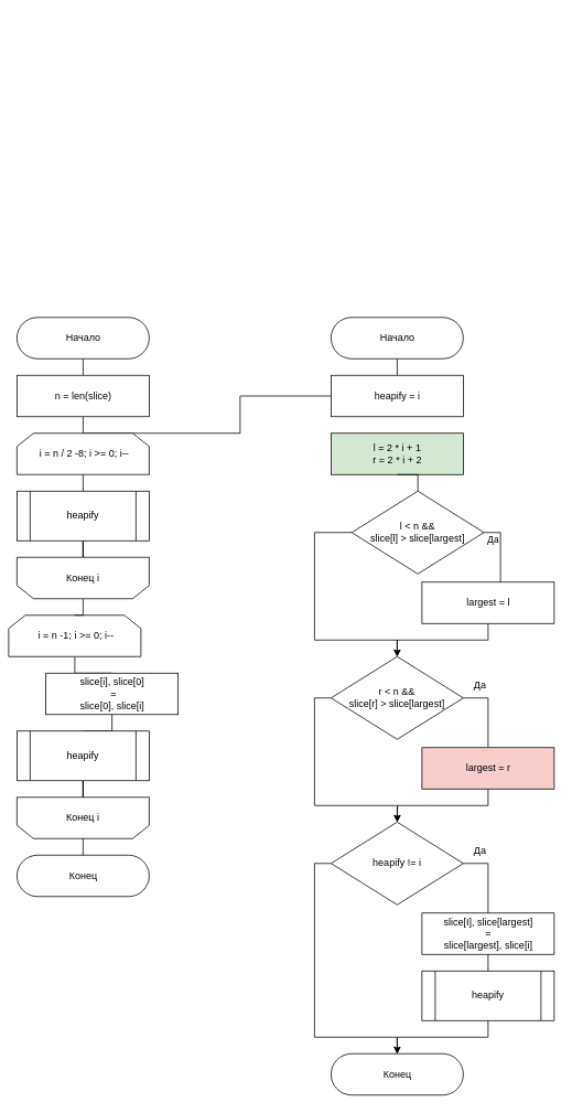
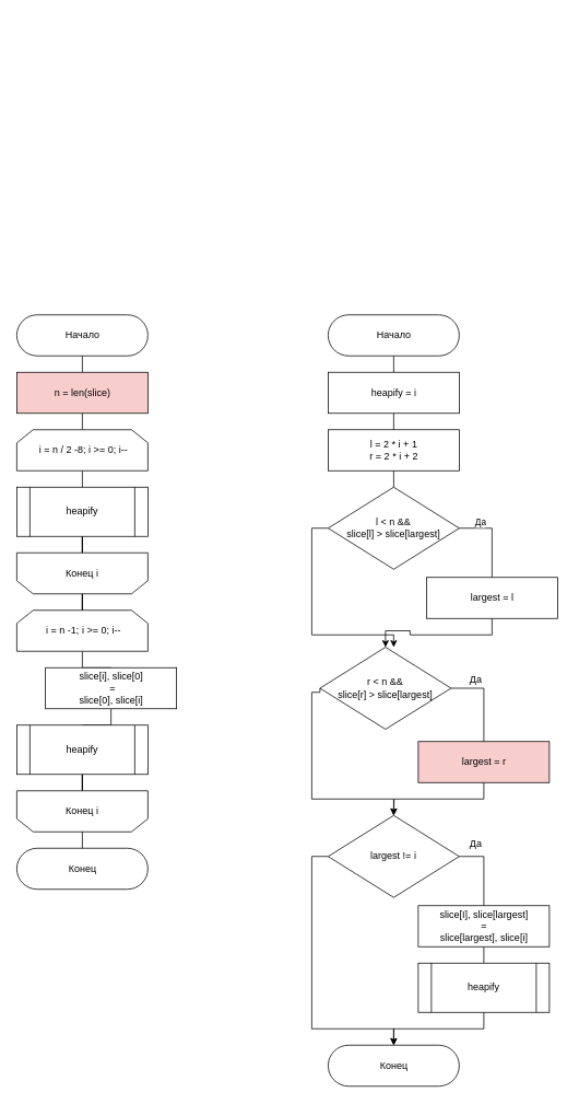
- <mxCell id="6" value="n = len(slice)" style="html=1;dashed=0;whitespace=wrap;" vertex="1" parent="1"><mxGeometry x="20" y="453" width="160" height="50" as="geometry" /></mxCell>
+ <mxCell id="6" value="n = len(slice)" style="html=1;dashed=0;whitespace=wrap;fillColor=#f8cecc;" vertex="1" parent="1"><mxGeometry x="20" y="453" width="160" height="50" as="geometry" /></mxCell>
- <mxCell id="5" style="edgeStyle=orthogonalEdgeStyle;rounded=0;orthogonalLoop=1;jettySize=auto;html=1;exitX=0.5;exitY=1;exitDx=0;exitDy=0;endArrow=none;endFill=0;" edge="1" parent="1" source="6" target="25"><mxGeometry relative="1" as="geometry" /></mxCell>
+ <mxCell id="5" style="edgeStyle=orthogonalEdgeStyle;rounded=0;orthogonalLoop=1;jettySize=auto;html=1;exitX=0.5;exitY=1;exitDx=0;exitDy=0;entryX=0.5;entryY=0;entryDx=0;entryDy=0;endArrow=none;endFill=0;" edge="1" parent="1" source="6" target="8"><mxGeometry relative="1" as="geometry" /></mxCell>
+ <mxCell id="24" style="edgeStyle=orthogonalEdgeStyle;rounded=0;orthogonalLoop=1;jettySize=auto;html=1;exitX=0.5;exitY=1;exitDx=0;exitDy=0;entryX=0.5;entryY=0;entryDx=0;entryDy=0;endArrow=none;endFill=0;" edge="1" parent="1" source="25" target="26"><mxGeometry relative="1" as="geometry" /></mxCell>
- <mxCell id="26" value="l = 2 * i + 1&lt;br&gt;r = 2 * i + 2" style="html=1;dashed=0;whitespace=wrap;fillColor=#d5e8d4;" vertex="1" parent="1"><mxGeometry x="400" y="523" width="160" height="50" as="geometry" /></mxCell>
+ <mxCell id="26" value="l = 2 * i + 1&lt;br&gt;r = 2 * i + 2" style="html=1;dashed=0;whitespace=wrap;" vertex="1" parent="1"><mxGeometry x="400" y="523" width="160" height="50" as="geometry" /></mxCell>
- <mxCell id="30" value="l &amp;lt; n &amp;amp;&amp;amp; &lt;br&gt;slice[l] &amp;gt; slice[largest]" style="strokeWidth=1;html=1;shape=mxgraph.flowchart.decision;whiteSpace=wrap;" vertex="1" parent="1"><mxGeometry x="425" y="593" width="160" height="100" as="geometry" /></mxCell>
+ <mxCell id="30" value="l &amp;lt; n &amp;amp;&amp;amp; &lt;br&gt;slice[l] &amp;gt; slice[largest]" style="strokeWidth=1;html=1;shape=mxgraph.flowchart.decision;whiteSpace=wrap;" vertex="1" parent="1"><mxGeometry x="400" y="593" width="160" height="100" as="geometry" /></mxCell>
- <mxCell id="31" value="largest = l" style="html=1;dashed=0;whitespace=wrap;" vertex="1" parent="1"><mxGeometry x="510" y="703" width="160" height="50" as="geometry" /></mxCell>
+ <mxCell id="31" value="largest = l" style="html=1;dashed=0;whitespace=wrap;" vertex="1" parent="1"><mxGeometry x="520" y="703" width="160" height="50" as="geometry" /></mxCell>
- <mxCell id="12" value="&amp;nbsp;i = n -1; i &amp;gt;= 0; i--" style="shape=loopLimit;whiteSpace=wrap;html=1;" vertex="1" parent="1"><mxGeometry x="10" y="743" width="160" height="50" as="geometry" /></mxCell>
+ <mxCell id="12" value="&amp;nbsp;i = n -1; i &amp;gt;= 0; i--" style="shape=loopLimit;whiteSpace=wrap;html=1;" vertex="1" parent="1"><mxGeometry x="20" y="743" width="160" height="50" as="geometry" /></mxCell>
- <mxCell id="35" value="r &amp;lt; n &amp;amp;&amp;amp; &lt;br&gt;slice[r] &amp;gt; slice[largest]" style="strokeWidth=1;html=1;shape=mxgraph.flowchart.decision;whiteSpace=wrap;" vertex="1" parent="1"><mxGeometry x="400" y="793" width="160" height="100" as="geometry" /></mxCell>
+ <mxCell id="35" value="r &amp;lt; n &amp;amp;&amp;amp; &lt;br&gt;slice[r] &amp;gt; slice[largest]" style="strokeWidth=1;html=1;shape=mxgraph.flowchart.decision;whiteSpace=wrap;" vertex="1" parent="1"><mxGeometry x="390" y="788" width="160" height="100" as="geometry" /></mxCell>
- <mxCell id="41" value="heapify != i" style="strokeWidth=1;html=1;shape=mxgraph.flowchart.decision;whiteSpace=wrap;" vertex="1" parent="1"><mxGeometry x="400" y="993" width="160" height="100" as="geometry" /></mxCell>
+ <mxCell id="41" value="largest != i" style="strokeWidth=1;html=1;shape=mxgraph.flowchart.decision;whiteSpace=wrap;" vertex="1" parent="1"><mxGeometry x="400" y="993" width="160" height="100" as="geometry" /></mxCell>
